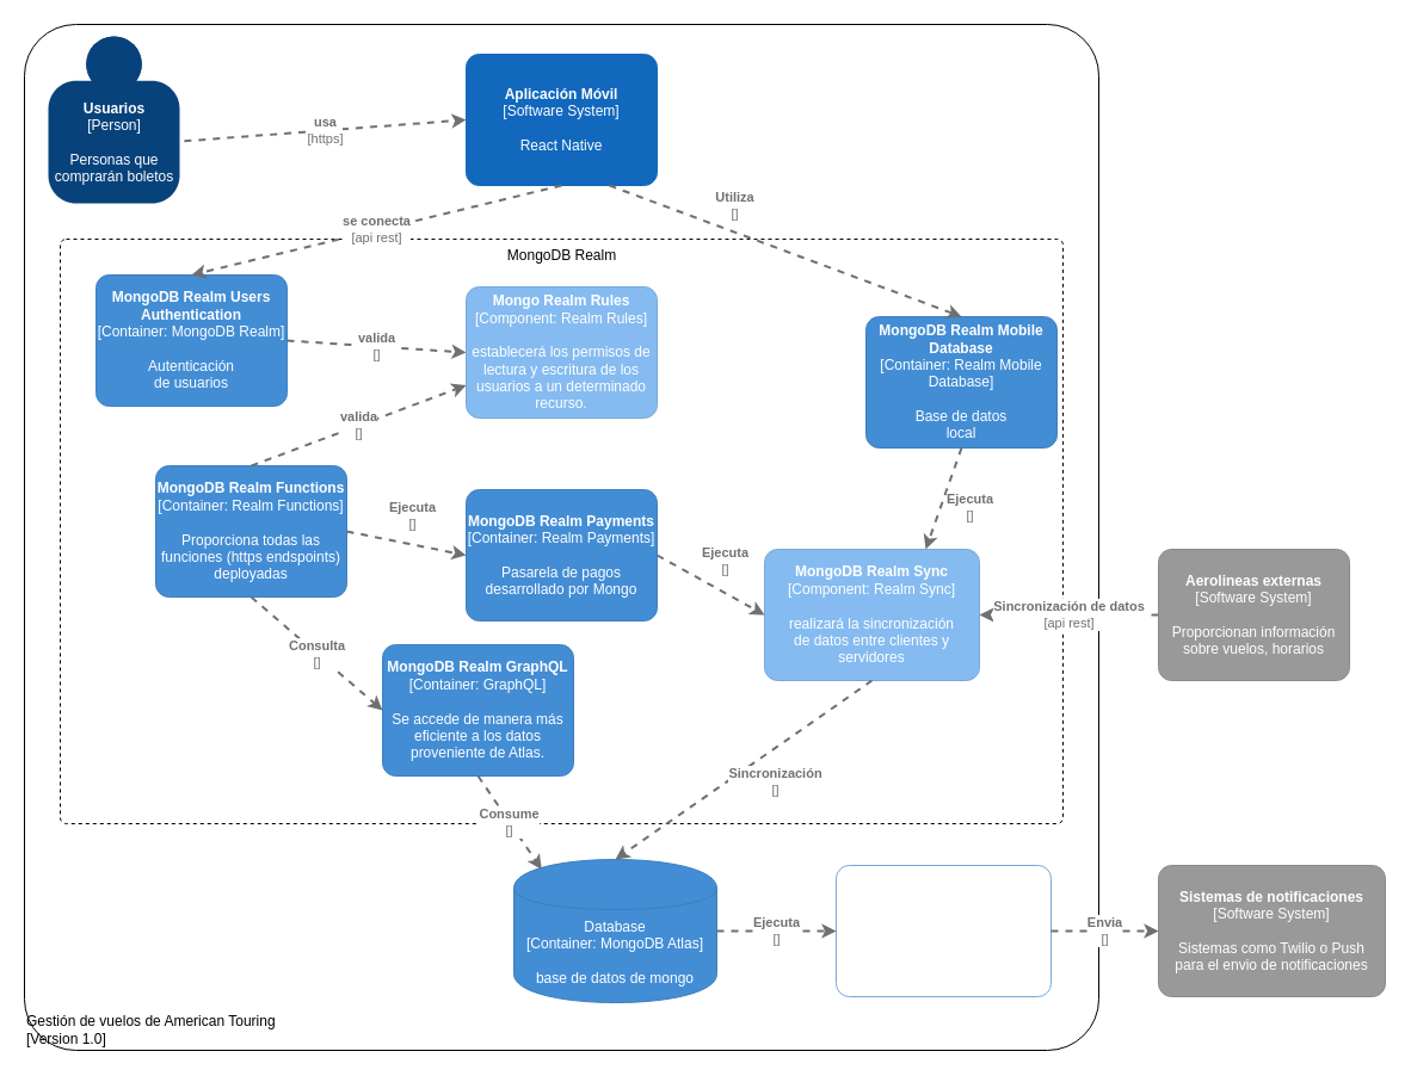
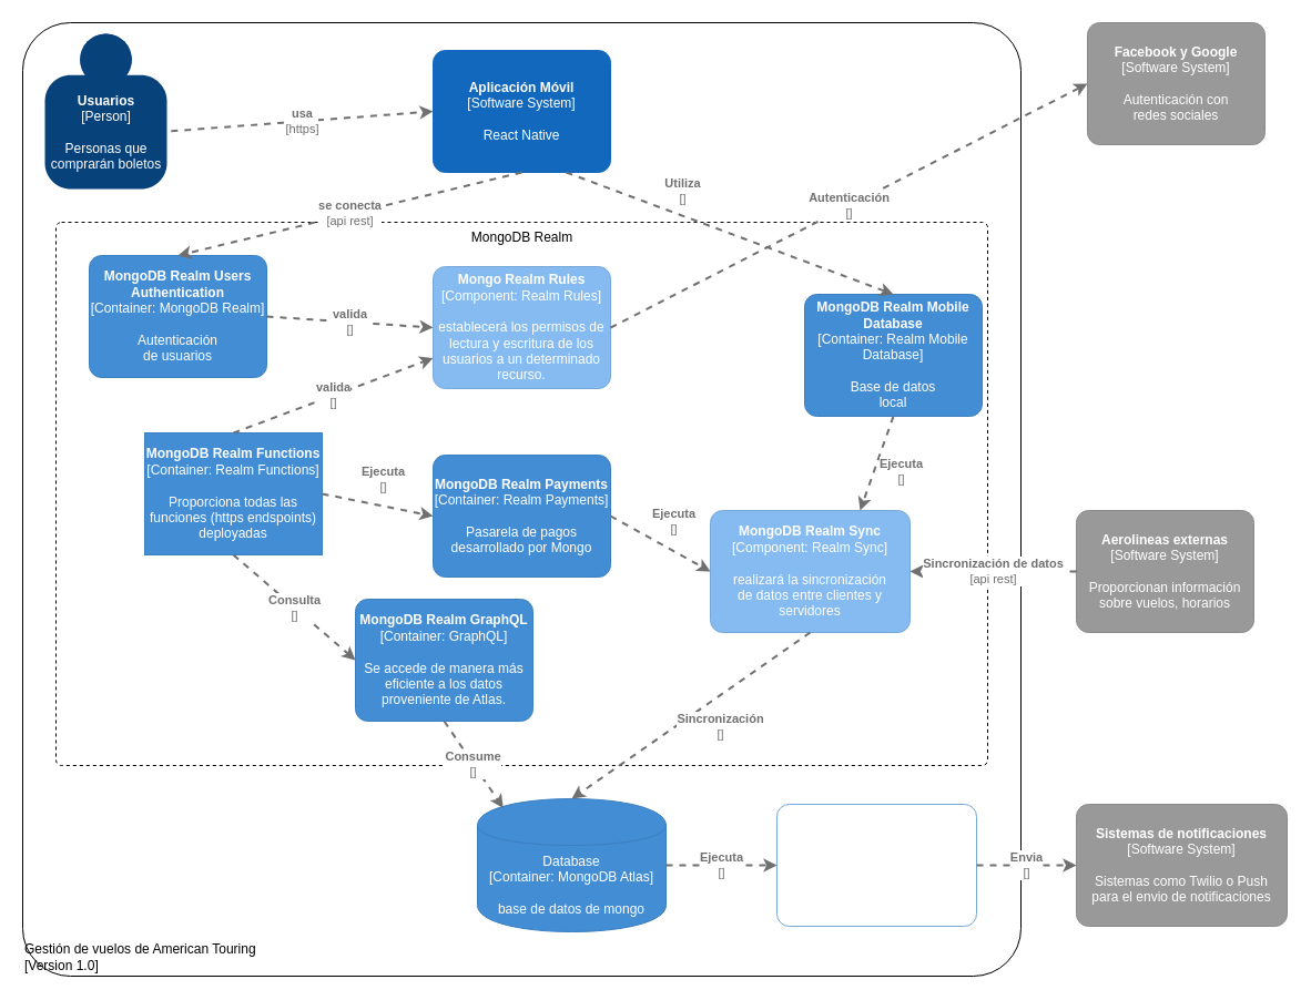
+ <mxCell id="6" value="&lt;b&gt;Facebook y Google&lt;/b&gt;&lt;div&gt;[Software System]&lt;/div&gt;&lt;br&gt;&lt;div&gt;Autenticación con&#10;redes sociales&lt;/div&gt;" style="rounded=1;whiteSpace=wrap;html=1;labelBackgroundColor=none;fillColor=#999999;fontColor=#ffffff;align=center;arcSize=10;strokeColor=#8A8A8A;metaEdit=1;metaData={&quot;c4Type&quot;:{&quot;editable&quot;:false}};points=[[0.25,0,0],[0.5,0,0],[0.75,0,0],[1,0.25,0],[1,0.5,0],[1,0.75,0],[0.75,1,0],[0.5,1,0],[0.25,1,0],[0,0.75,0],[0,0.5,0],[0,0.25,0]];" vertex="1" parent="1"><mxGeometry x="980" y="20" width="160" height="110.0" as="geometry" /></mxCell>
+ <mxCell id="15" value="&lt;div style=&quot;text-align: left&quot;&gt;&lt;div style=&quot;text-align: center&quot;&gt;&lt;b&gt;Autenticación&lt;/b&gt;&lt;/div&gt;&lt;div style=&quot;text-align: center&quot;&gt;[]&lt;/div&gt;&lt;/div&gt;" style="edgeStyle=none;rounded=0;html=1;entryX=0;entryY=0.5;jettySize=auto;orthogonalLoop=1;strokeColor=#707070;strokeWidth=2;fontColor=#707070;jumpStyle=none;dashed=1;metaEdit=1;metaData={&quot;c4Type&quot;:{&quot;editable&quot;:false}};exitX=1;exitY=0.5;exitDx=0;exitDy=0;exitPerimeter=0;entryDx=0;entryDy=0;entryPerimeter=0;" edge="1" parent="1" source="11" target="6"><mxGeometry width="160" relative="1" as="geometry"><mxPoint x="430" y="430" as="sourcePoint" /><mxPoint x="590" y="430" as="targetPoint" /></mxGeometry></mxCell>
- <mxCell id="22" value="&lt;b&gt;MongoDB Realm Functions&lt;/b&gt;&lt;div&gt;[Container: Realm Functions]&lt;/div&gt;&lt;br&gt;&lt;div&gt;Proporciona todas las funciones (https endspoints) deployadas&lt;/div&gt;" style="rounded=1;whiteSpace=wrap;html=1;labelBackgroundColor=none;fillColor=#438DD5;fontColor=#ffffff;align=center;arcSize=10;strokeColor=#3C7FC0;metaEdit=1;metaData={&quot;c4Type&quot;:{&quot;editable&quot;:false}};points=[[0.25,0,0],[0.5,0,0],[0.75,0,0],[1,0.25,0],[1,0.5,0],[1,0.75,0],[0.75,1,0],[0.5,1,0],[0.25,1,0],[0,0.75,0],[0,0.5,0],[0,0.25,0]];" vertex="1" parent="1"><mxGeometry x="130" y="390" width="160" height="110.0" as="geometry" /></mxCell>
+ <mxCell id="22" value="&lt;b&gt;MongoDB Realm Functions&lt;/b&gt;&lt;div&gt;[Container: Realm Functions]&lt;/div&gt;&lt;br&gt;&lt;div&gt;Proporciona todas las funciones (https endspoints) deployadas&lt;/div&gt;" style="whiteSpace=wrap;html=1;labelBackgroundColor=none;fillColor=#438DD5;fontColor=#ffffff;align=center;arcSize=10;strokeColor=#3C7FC0;metaEdit=1;metaData={&quot;c4Type&quot;:{&quot;editable&quot;:false}};points=[[0.25,0,0],[0.5,0,0],[0.75,0,0],[1,0.25,0],[1,0.5,0],[1,0.75,0],[0.75,1,0],[0.5,1,0],[0.25,1,0],[0,0.75,0],[0,0.5,0],[0,0.25,0]];rounded=0;" vertex="1" parent="1"><mxGeometry x="130" y="390" width="160" height="110.0" as="geometry" /></mxCell>
